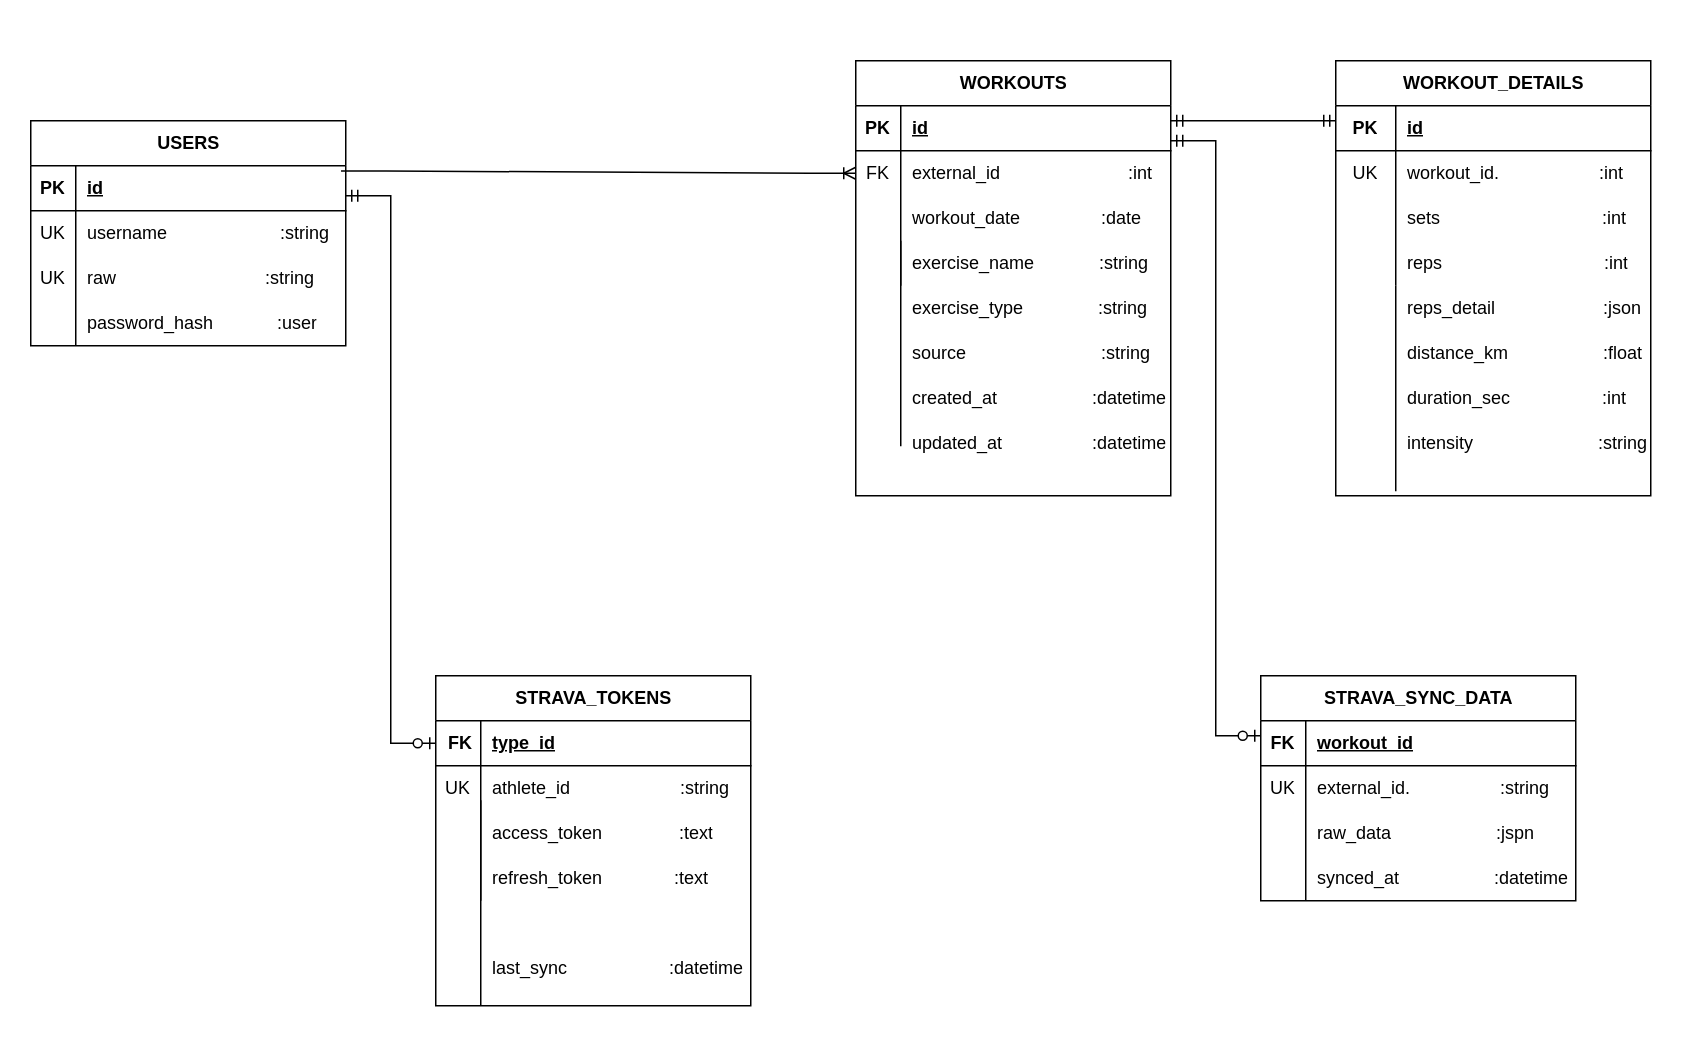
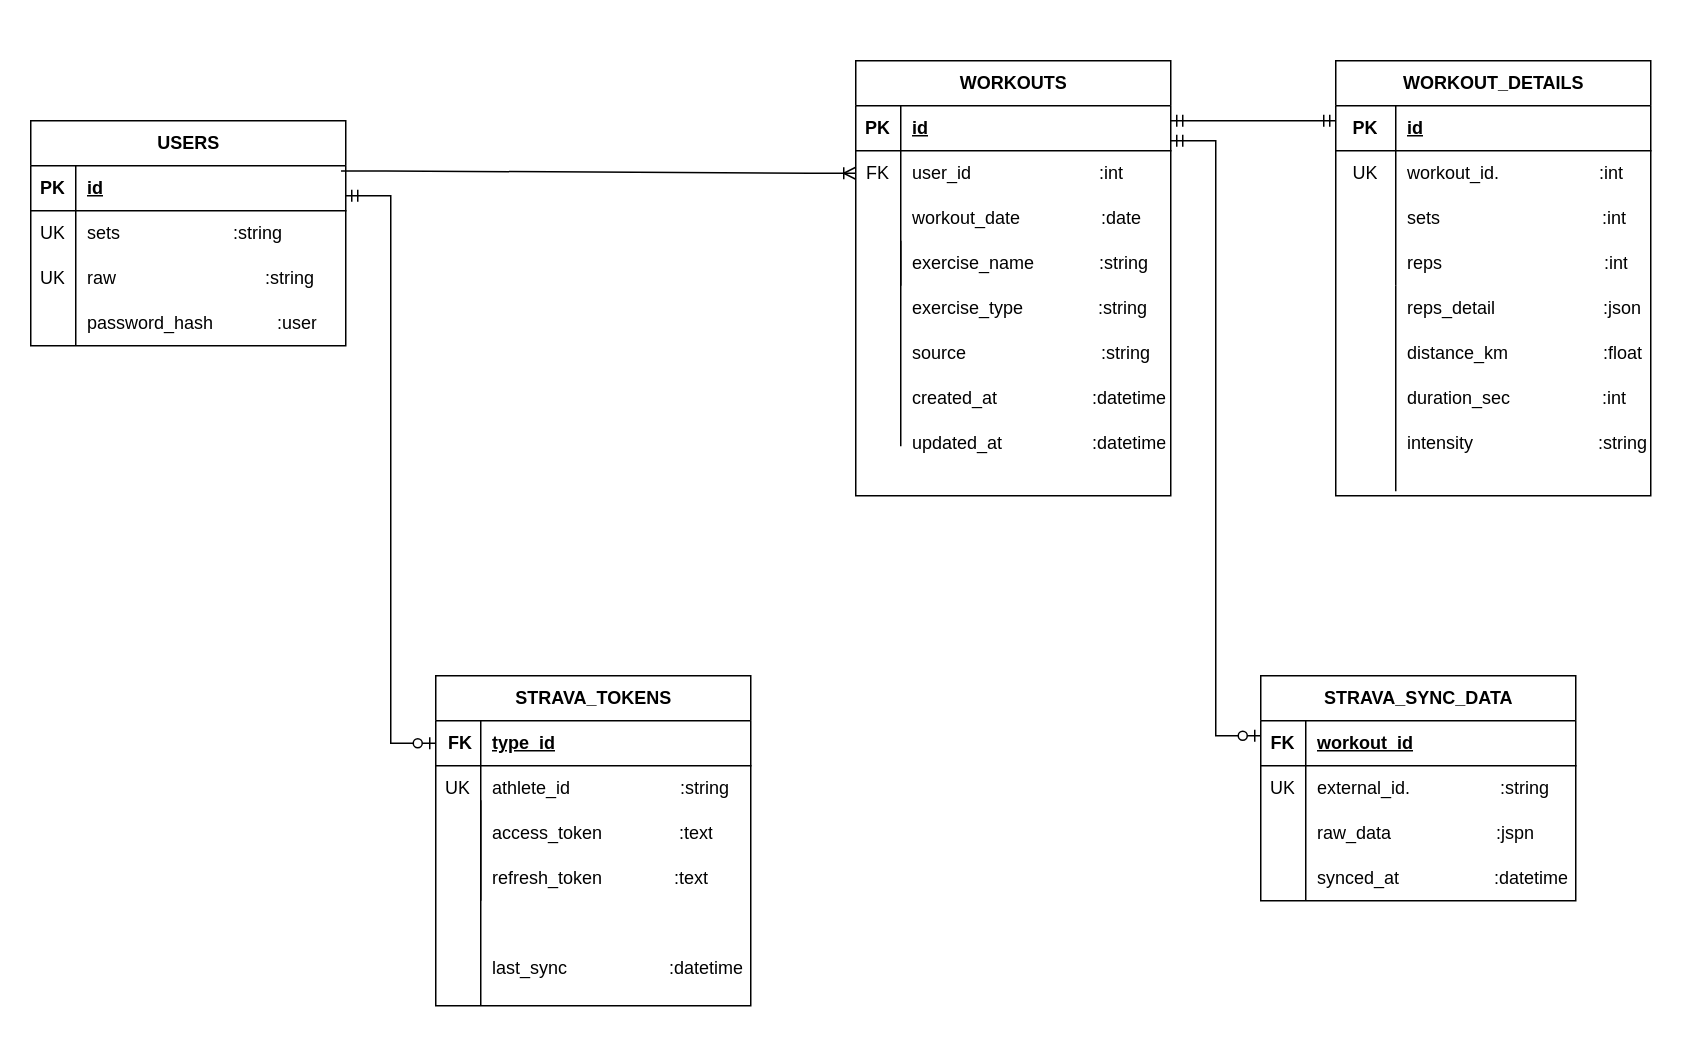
- <mxCell id="39" value="external_id&amp;nbsp; &amp;nbsp; 　　　　　　:int" style="shape=partialRectangle;connectable=0;fillColor=none;top=0;left=0;bottom=0;right=0;align=left;spacingLeft=6;overflow=hidden;whiteSpace=wrap;html=1;" parent="37" vertex="1"><mxGeometry x="30" width="180" height="30" as="geometry"><mxRectangle width="180" height="30" as="alternateBounds" /></mxGeometry></mxCell>
+ <mxCell id="39" value="user_id&amp;nbsp; &amp;nbsp; 　　　　　　:int" style="shape=partialRectangle;connectable=0;fillColor=none;top=0;left=0;bottom=0;right=0;align=left;spacingLeft=6;overflow=hidden;whiteSpace=wrap;html=1;" parent="37" vertex="1"><mxGeometry x="30" width="180" height="30" as="geometry"><mxRectangle width="180" height="30" as="alternateBounds" /></mxGeometry></mxCell>
- <mxCell id="26" value="username 　　　　　　:string" style="shape=partialRectangle;connectable=0;fillColor=none;top=0;left=0;bottom=0;right=0;align=left;spacingLeft=6;overflow=hidden;whiteSpace=wrap;html=1;" parent="24" vertex="1"><mxGeometry x="30" width="180" height="30" as="geometry"><mxRectangle width="180" height="30" as="alternateBounds" /></mxGeometry></mxCell>
+ <mxCell id="26" value="sets 　　　　　　:string" style="shape=partialRectangle;connectable=0;fillColor=none;top=0;left=0;bottom=0;right=0;align=left;spacingLeft=6;overflow=hidden;whiteSpace=wrap;html=1;" parent="24" vertex="1"><mxGeometry x="30" width="180" height="30" as="geometry"><mxRectangle width="180" height="30" as="alternateBounds" /></mxGeometry></mxCell>
